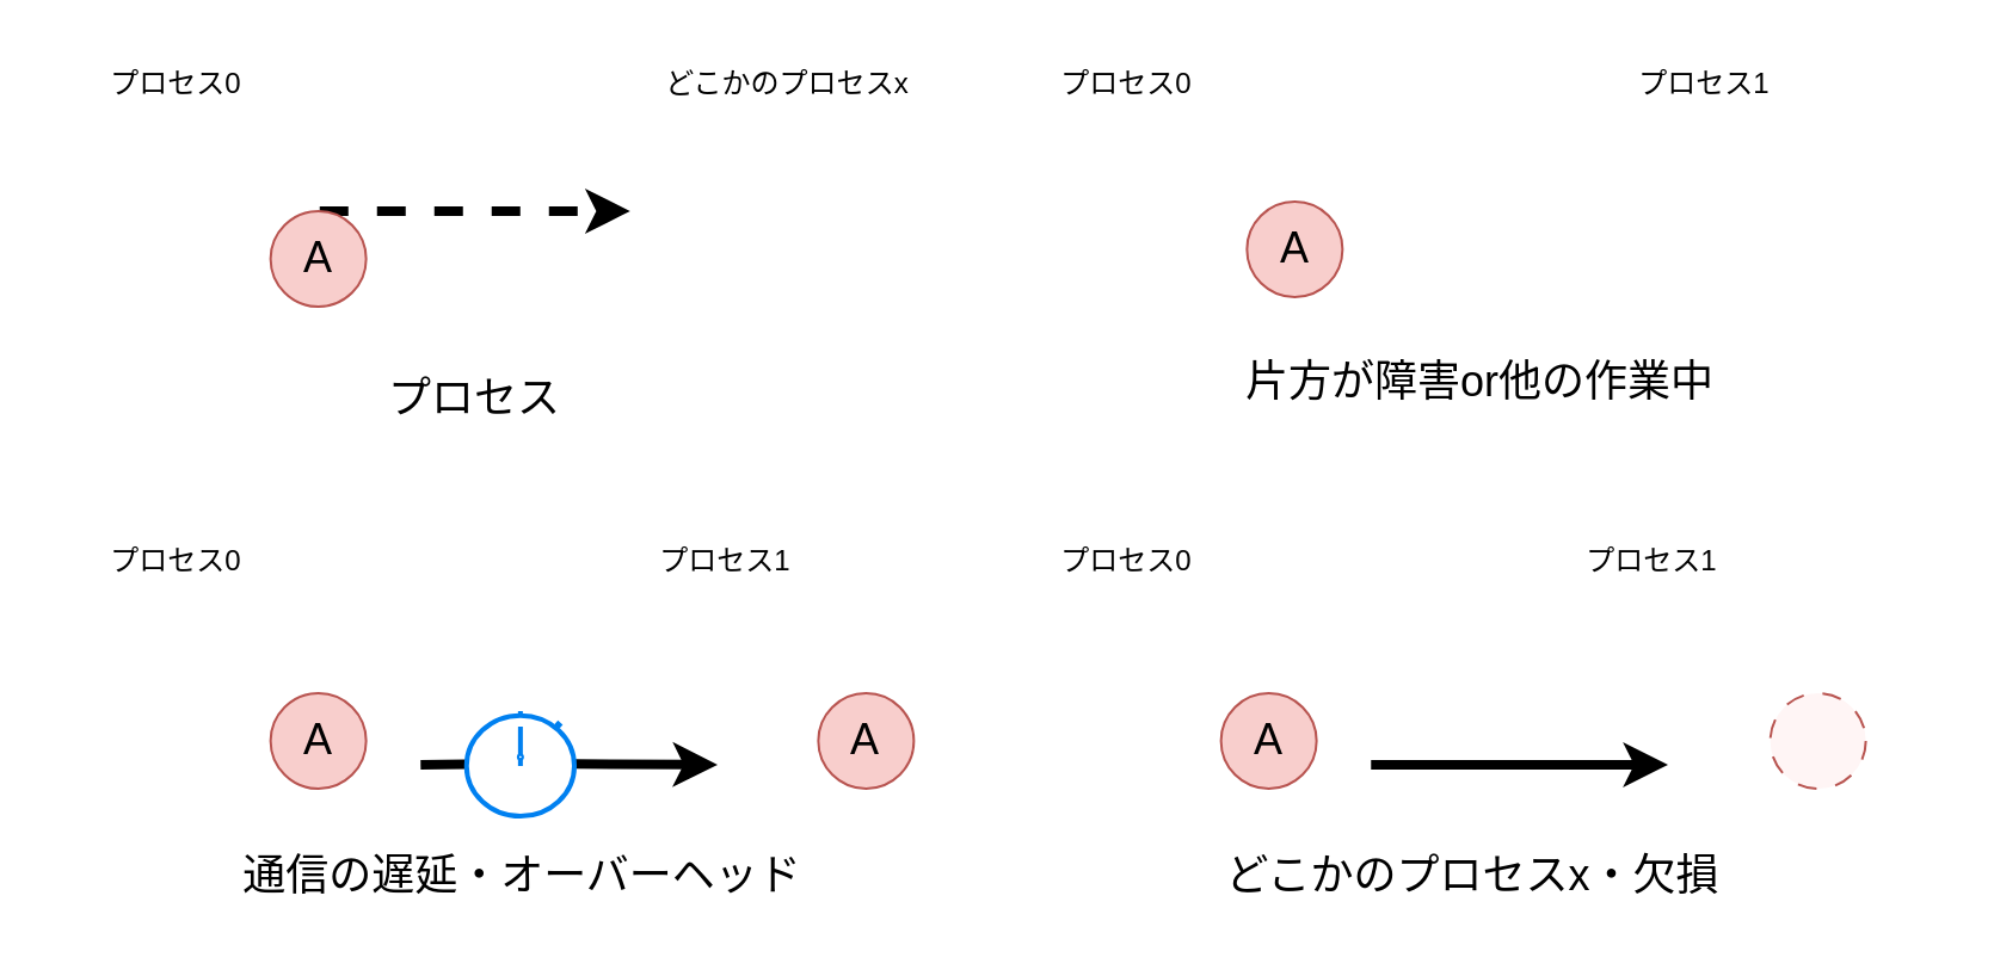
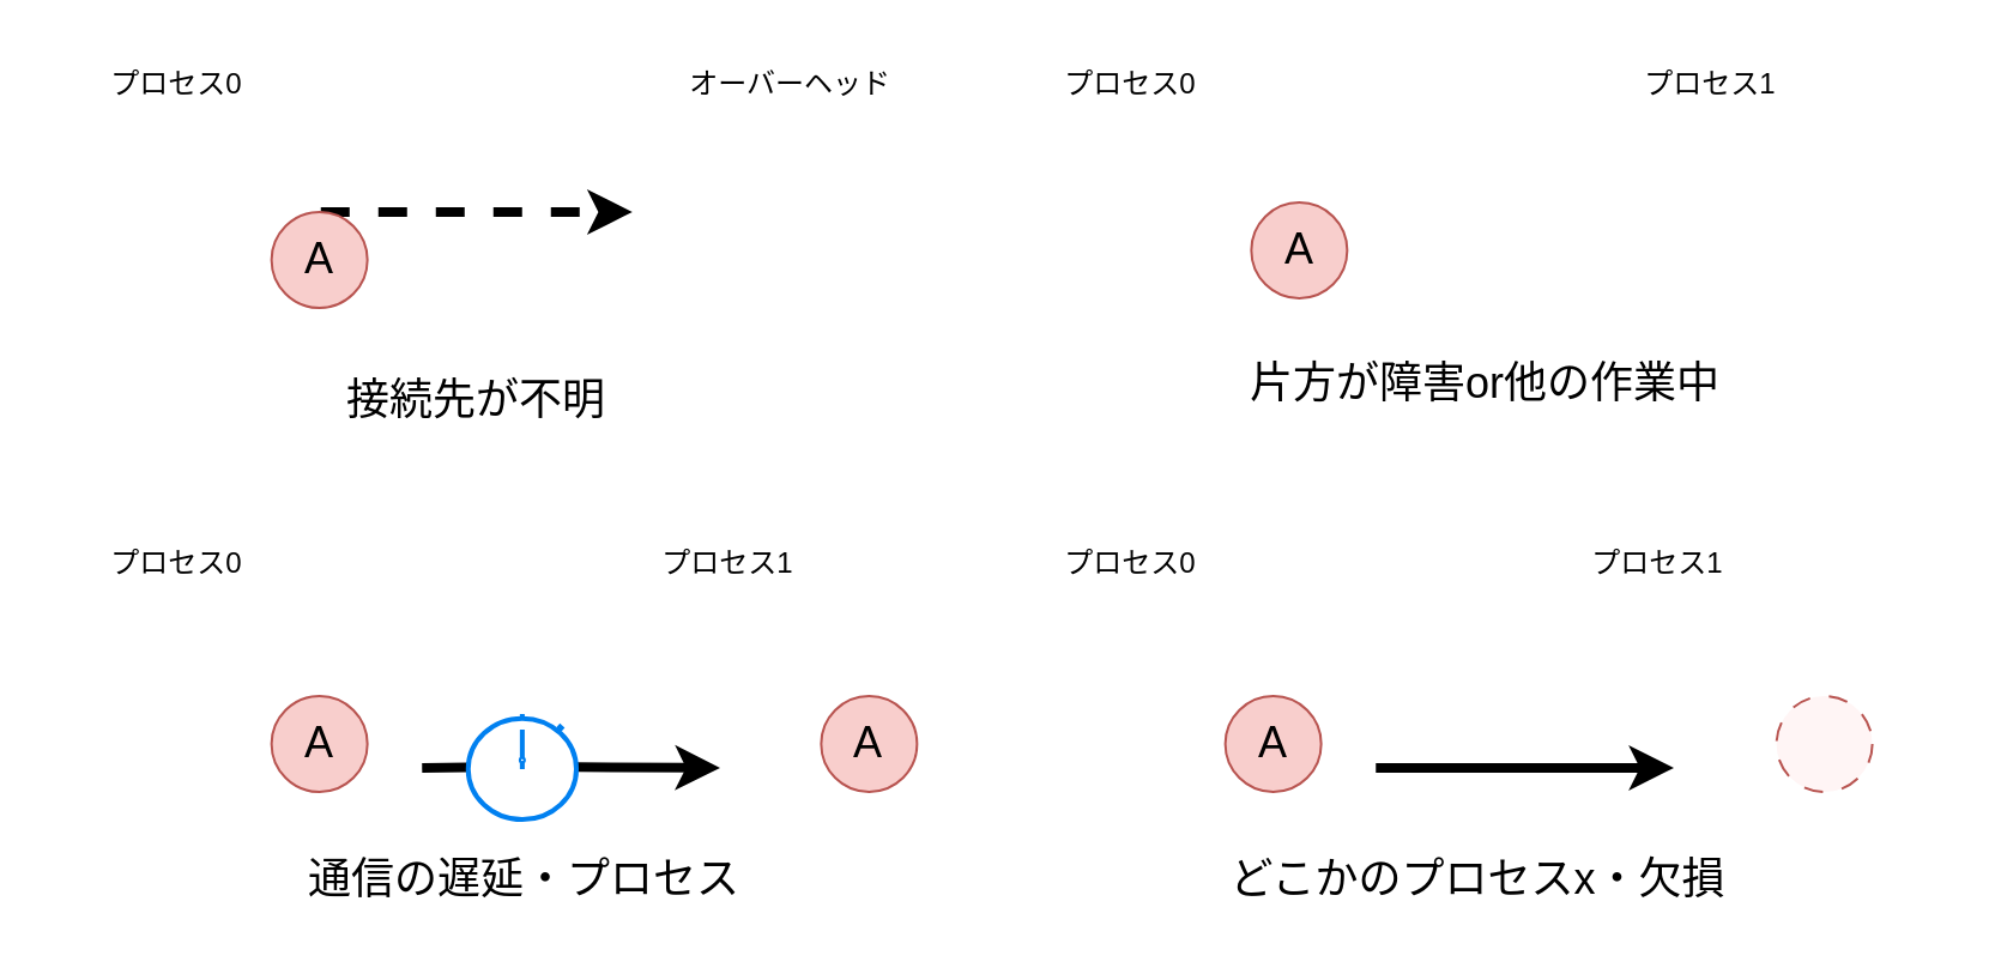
- <mxCell id="12" value="どこかのプロセスx" style="text;html=1;align=center;verticalAlign=middle;resizable=0;points=[];autosize=1;strokeColor=none;fillColor=none;" parent="10" vertex="1"><mxGeometry x="-12.5" width="130" height="30" as="geometry" /></mxCell>
+ <mxCell id="12" value="オーバーヘッド" style="text;html=1;align=center;verticalAlign=middle;resizable=0;points=[];autosize=1;strokeColor=none;fillColor=none;" parent="10" vertex="1"><mxGeometry x="-12.5" width="130" height="30" as="geometry" /></mxCell>
- <mxCell id="17" value="プロセス" style="text;html=1;align=center;verticalAlign=middle;resizable=0;points=[];autosize=1;strokeColor=none;fillColor=none;fontSize=18;" parent="1" vertex="1"><mxGeometry x="133.38" y="147" width="130" height="40" as="geometry" /></mxCell>
+ <mxCell id="17" value="接続先が不明" style="text;html=1;align=center;verticalAlign=middle;resizable=0;points=[];autosize=1;strokeColor=none;fillColor=none;fontSize=18;" parent="1" vertex="1"><mxGeometry x="133.38" y="147" width="130" height="40" as="geometry" /></mxCell>
- <mxCell id="39" value="通信の遅延・オーバーヘッド" style="text;html=1;align=center;verticalAlign=middle;resizable=0;points=[];autosize=1;strokeColor=none;fillColor=none;fontSize=18;" vertex="1" parent="1"><mxGeometry x="87.5" y="347" width="260" height="40" as="geometry" /></mxCell>
+ <mxCell id="39" value="通信の遅延・プロセス" style="text;html=1;align=center;verticalAlign=middle;resizable=0;points=[];autosize=1;strokeColor=none;fillColor=none;fontSize=18;" vertex="1" parent="1"><mxGeometry x="87.5" y="347" width="260" height="40" as="geometry" /></mxCell>
